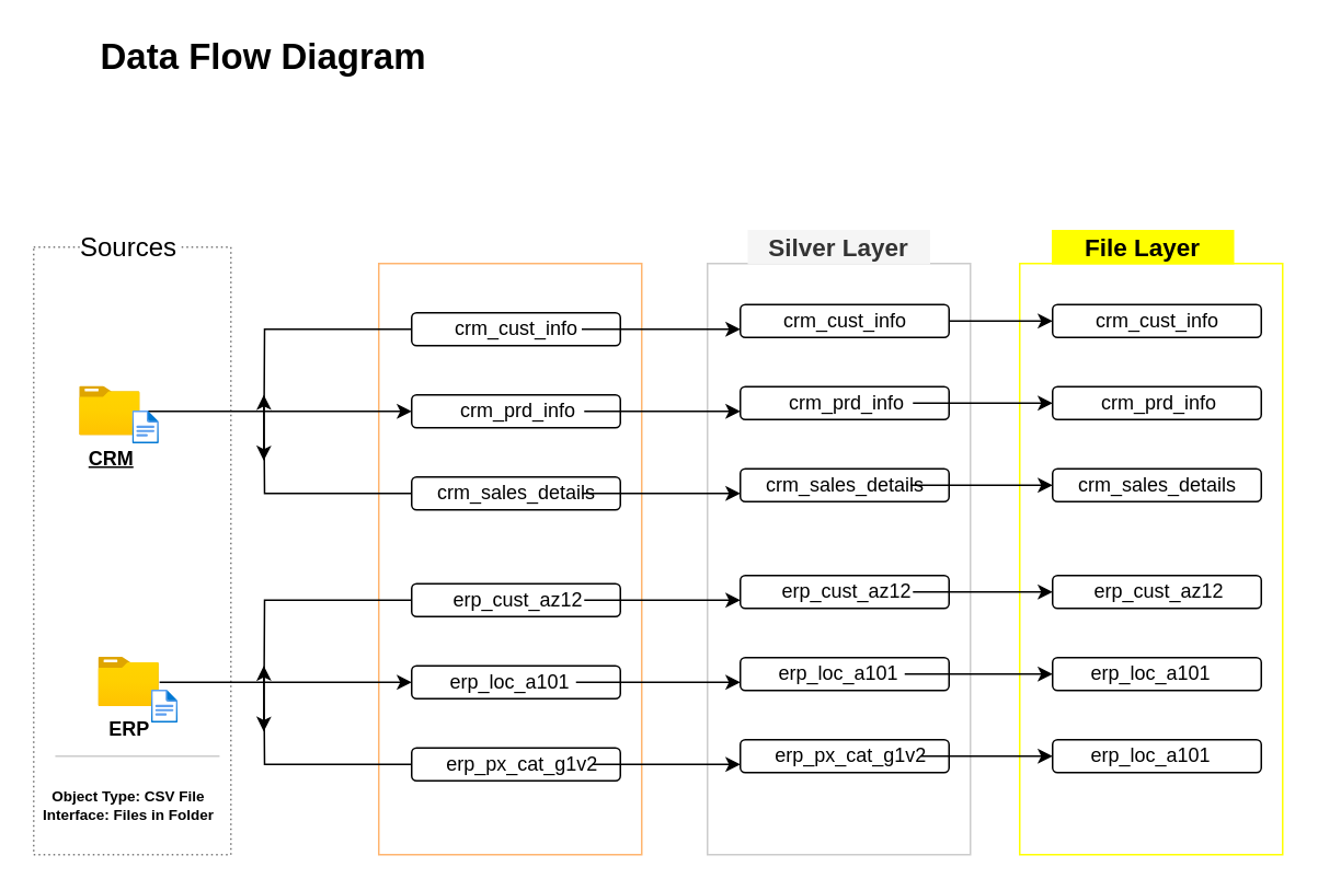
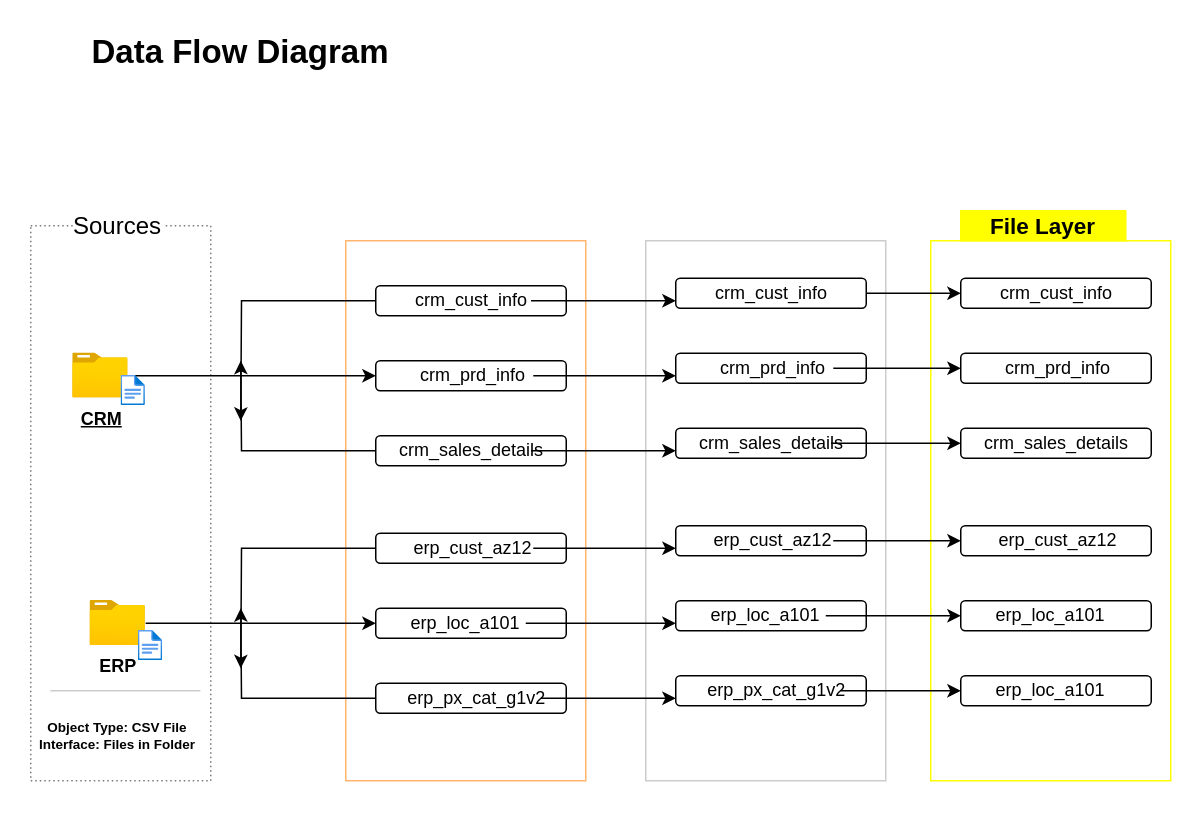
- <mxCell id="67" value="Silver Layer" style="rounded=0;whiteSpace=wrap;html=1;fillColor=#f5f5f5;strokeColor=light-dark(#f5f5f5, #959595);textShadow=0;fontSize=15;fontStyle=1;fontColor=#333333;" vertex="1" parent="1"><mxGeometry x="455" y="140" width="110" height="20" as="geometry" /></mxCell>
